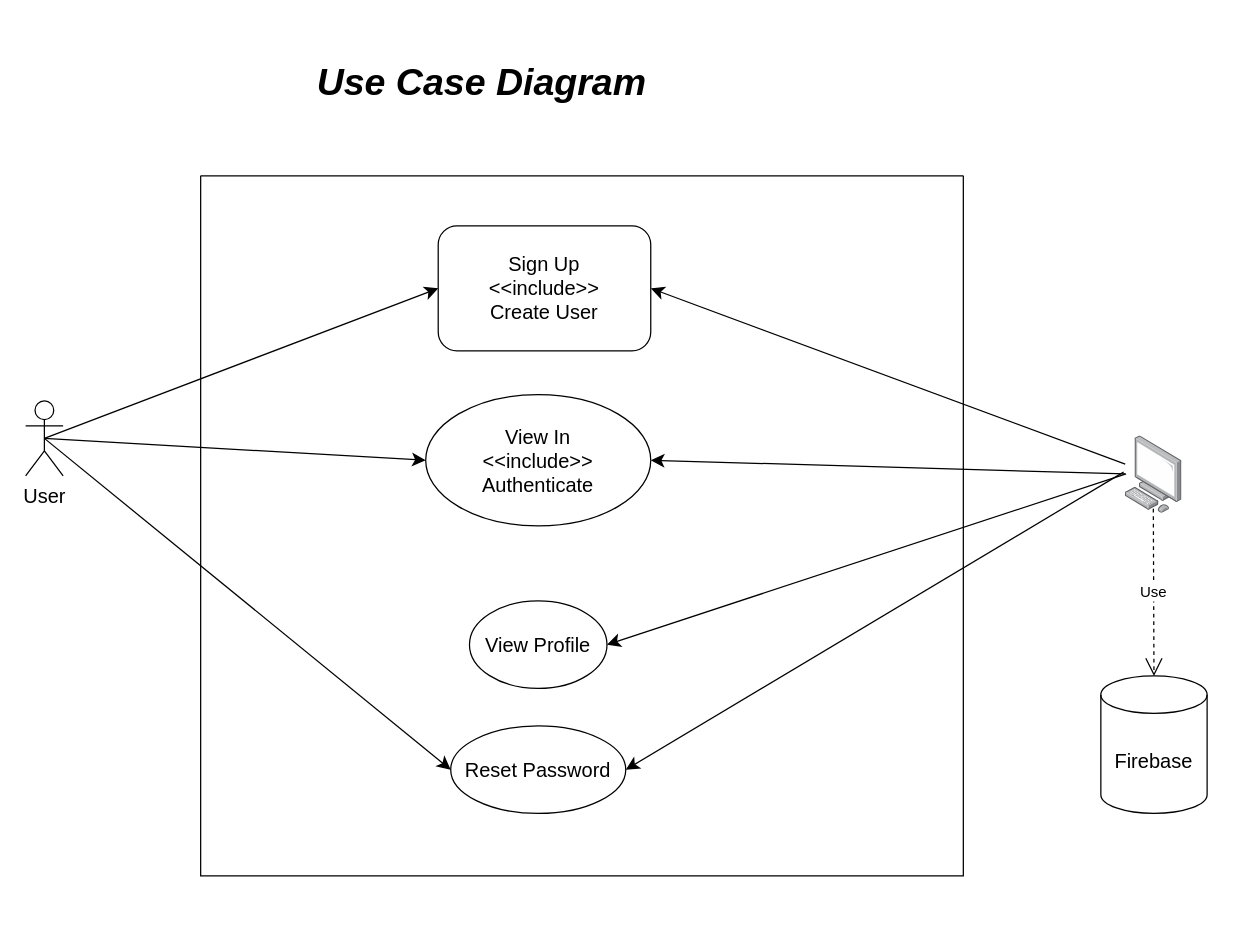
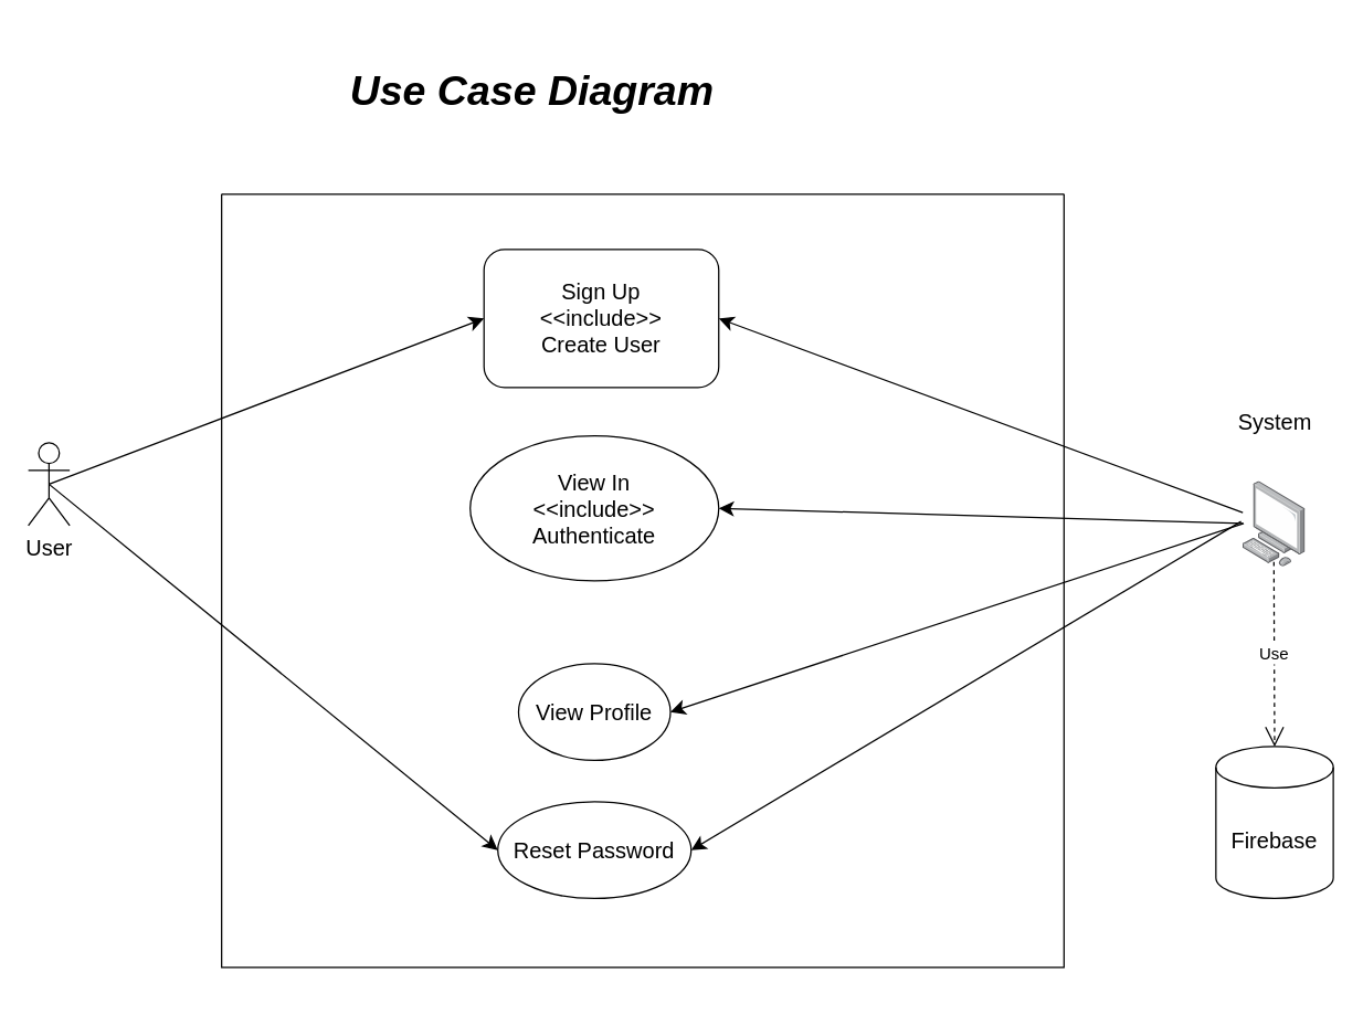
+ <mxCell id="20" value="System" style="text;html=1;strokeColor=none;fillColor=none;align=center;verticalAlign=middle;whiteSpace=wrap;rounded=0;fontSize=16;" vertex="1" parent="18"><mxGeometry width="60" height="30" as="geometry" /></mxCell>
- <mxCell id="5" value="" style="endArrow=classic;html=1;rounded=0;fontSize=12;startSize=8;endSize=8;curved=1;exitX=0.5;exitY=0.5;exitDx=0;exitDy=0;exitPerimeter=0;entryX=0;entryY=0.5;entryDx=0;entryDy=0;" edge="1" parent="1" source="3" target="12"><mxGeometry width="50" height="50" relative="1" as="geometry"><mxPoint x="-10" y="250" as="sourcePoint" /><mxPoint x="160" y="150" as="targetPoint" /></mxGeometry></mxCell>
